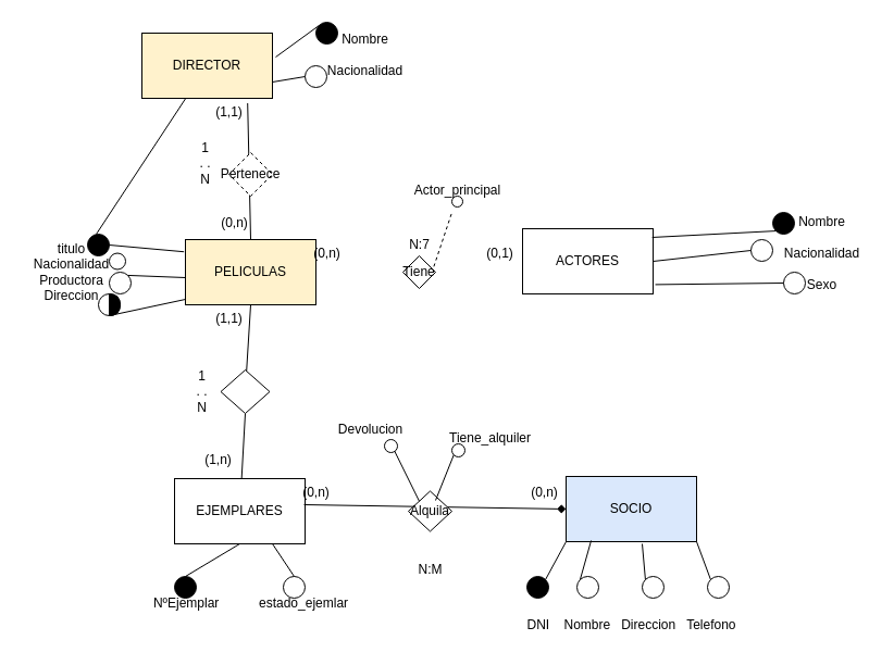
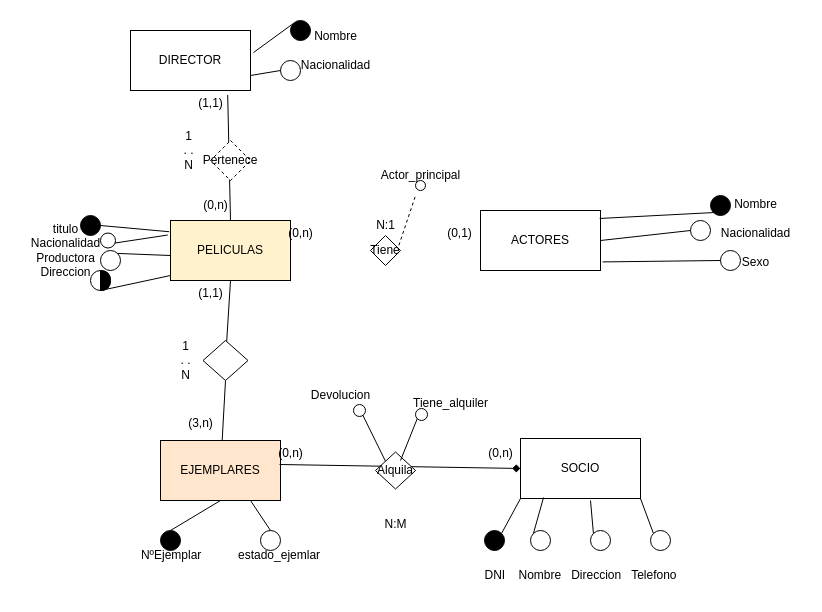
- <mxCell id="3" value="DIRECTOR" style="whiteSpace=wrap;html=1;fillColor=#fff2cc;" vertex="1" parent="1"><mxGeometry x="130" y="30" width="120" height="60" as="geometry" /></mxCell>
+ <mxCell id="3" value="DIRECTOR" style="whiteSpace=wrap;html=1;" vertex="1" parent="1"><mxGeometry x="130" y="30" width="120" height="60" as="geometry" /></mxCell>
- <mxCell id="8" value="" style="endArrow=none;html=1;rounded=0;" edge="1" parent="1" source="7" target="3"><mxGeometry width="50" height="50" relative="1" as="geometry"><mxPoint x="80" y="300" as="sourcePoint" /><mxPoint x="130" y="250" as="targetPoint" /></mxGeometry></mxCell>
+ <mxCell id="8" value="" style="endArrow=none;html=1;rounded=0;entryX=-0.023;entryY=0.242;entryDx=0;entryDy=0;entryPerimeter=0;" edge="1" parent="1" source="7" target="2"><mxGeometry width="50" height="50" relative="1" as="geometry"><mxPoint x="80" y="300" as="sourcePoint" /><mxPoint x="130" y="250" as="targetPoint" /></mxGeometry></mxCell>
- <mxCell id="30" value="N:7" style="text;html=1;align=center;verticalAlign=middle;resizable=0;points=[];autosize=1;strokeColor=none;fillColor=none;" vertex="1" parent="1"><mxGeometry x="365" y="210" width="40" height="30" as="geometry" /></mxCell>
+ <mxCell id="30" value="N:1" style="text;html=1;align=center;verticalAlign=middle;resizable=0;points=[];autosize=1;strokeColor=none;fillColor=none;" vertex="1" parent="1"><mxGeometry x="365" y="210" width="40" height="30" as="geometry" /></mxCell>
- <mxCell id="49" value="(1,n)" style="text;html=1;align=center;verticalAlign=middle;resizable=0;points=[];autosize=1;strokeColor=none;fillColor=none;" vertex="1" parent="1"><mxGeometry x="175" y="408" width="50" height="30" as="geometry" /></mxCell>
+ <mxCell id="49" value="(3,n)" style="text;html=1;align=center;verticalAlign=middle;resizable=0;points=[];autosize=1;strokeColor=none;fillColor=none;" vertex="1" parent="1"><mxGeometry x="175" y="408" width="50" height="30" as="geometry" /></mxCell>
- <mxCell id="5" value="SOCIO" style="whiteSpace=wrap;html=1;fillColor=#dae8fc;" vertex="1" parent="1"><mxGeometry x="520" y="438" width="120" height="60" as="geometry" /></mxCell>
+ <mxCell id="5" value="SOCIO" style="whiteSpace=wrap;html=1;" vertex="1" parent="1"><mxGeometry x="520" y="438" width="120" height="60" as="geometry" /></mxCell>
- <mxCell id="4" value="EJEMPLARES" style="whiteSpace=wrap;html=1;" vertex="1" parent="1"><mxGeometry x="160" y="440" width="120" height="60" as="geometry" /></mxCell>
+ <mxCell id="4" value="EJEMPLARES" style="whiteSpace=wrap;html=1;fillColor=#ffe6cc;" vertex="1" parent="1"><mxGeometry x="160" y="440" width="120" height="60" as="geometry" /></mxCell>
